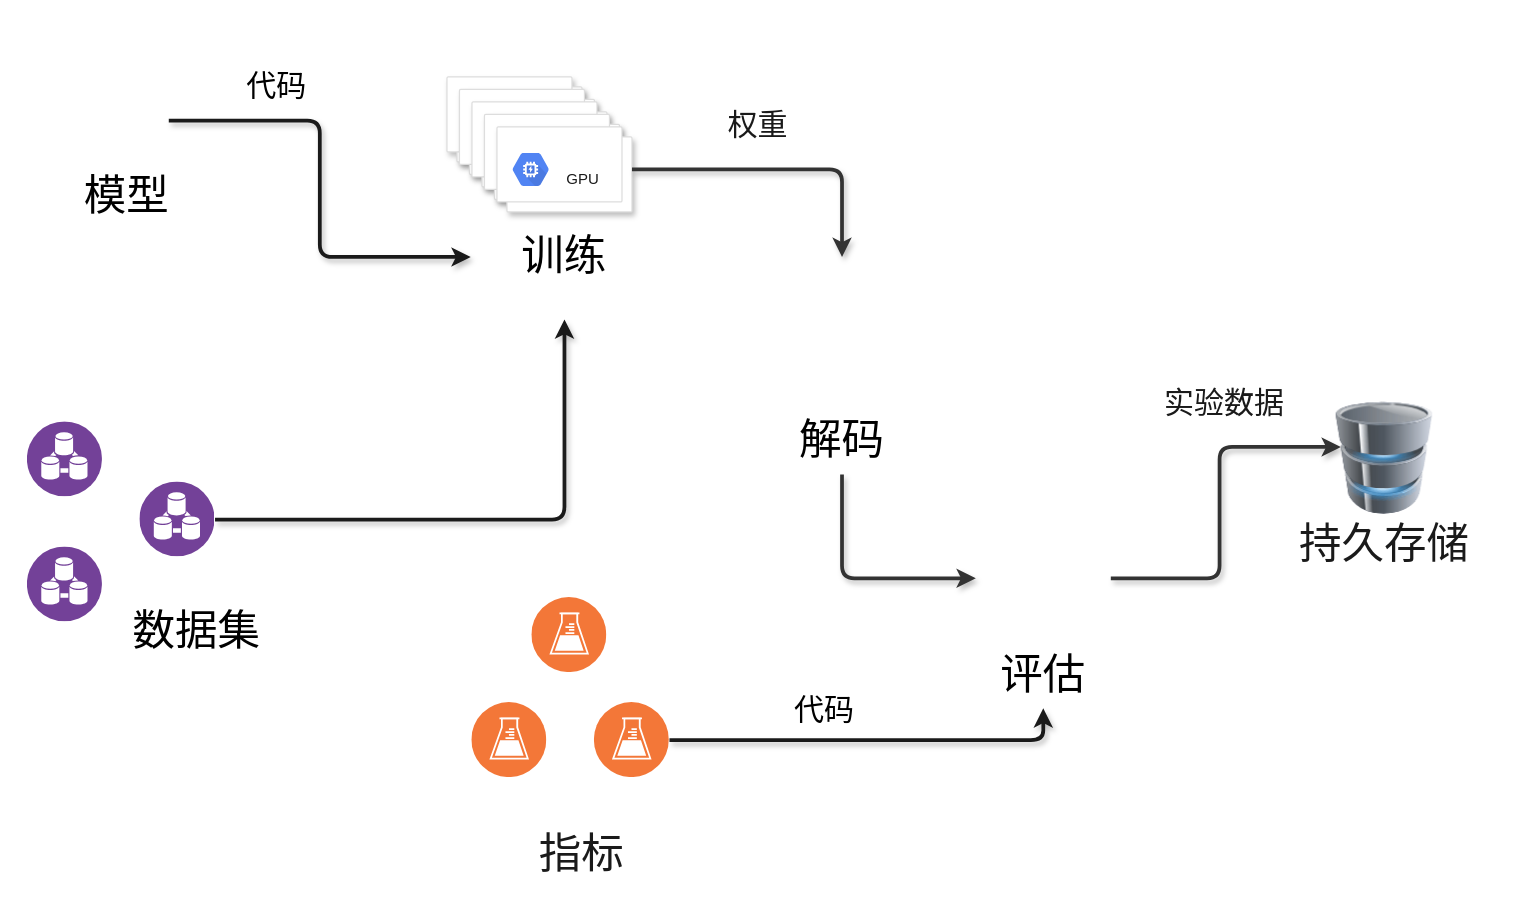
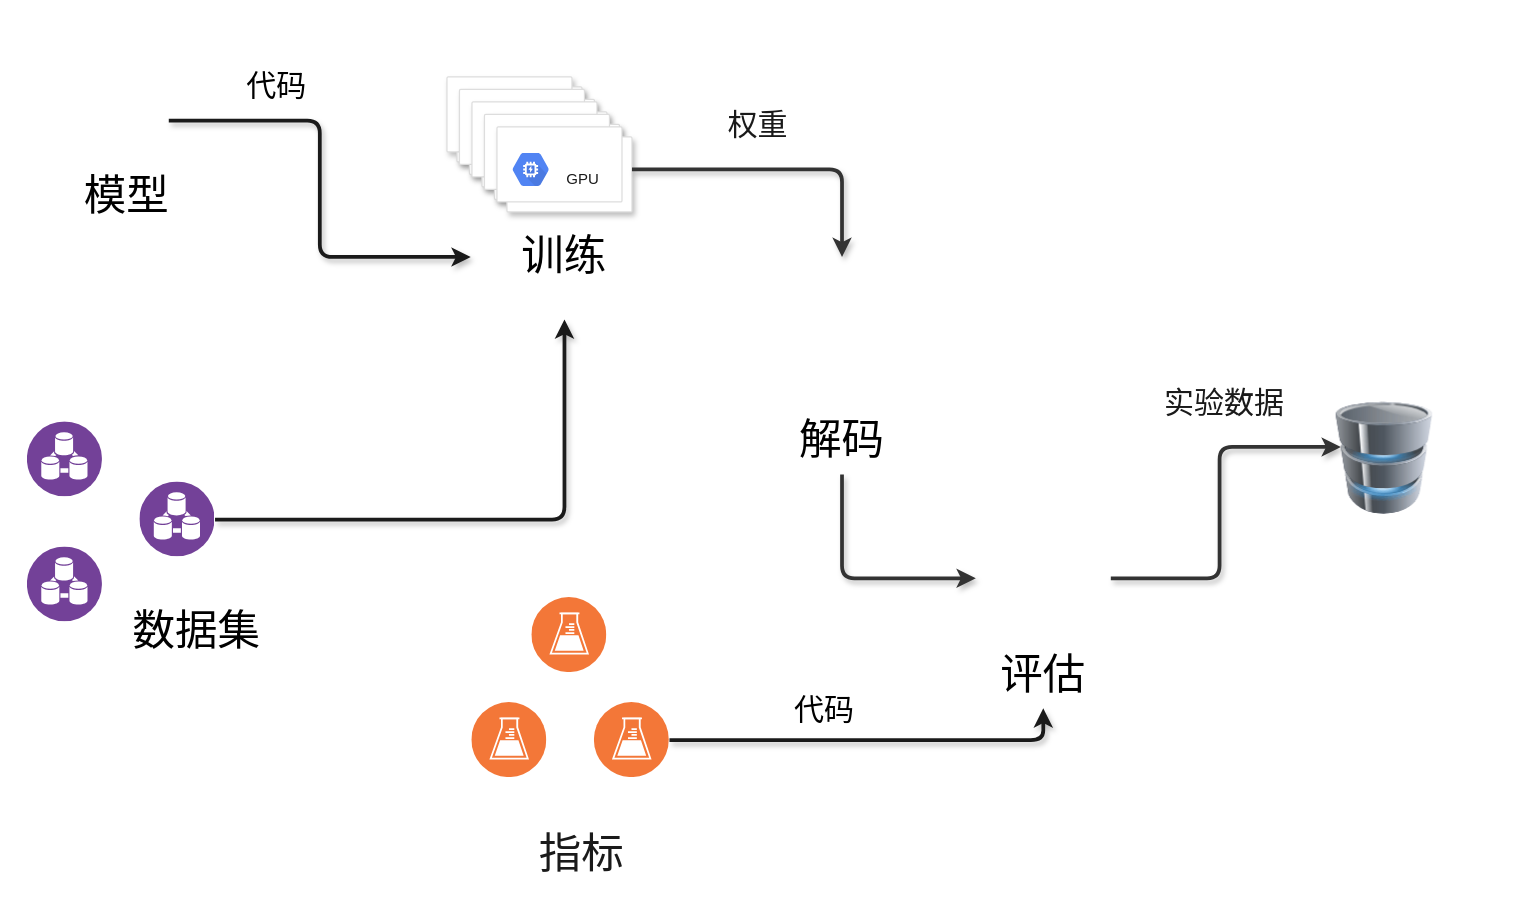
- <mxCell id="50" value="&lt;font face=&quot;SimSun&quot;&gt;持久存储&lt;/font&gt;" style="text;html=1;strokeColor=none;fillColor=none;align=center;verticalAlign=middle;whiteSpace=wrap;rounded=0;fontFamily=Times New Roman;fontSize=34;fontColor=#1A1A1A;" parent="48" vertex="1"><mxGeometry y="104" width="180" height="20" as="geometry" /></mxCell>
